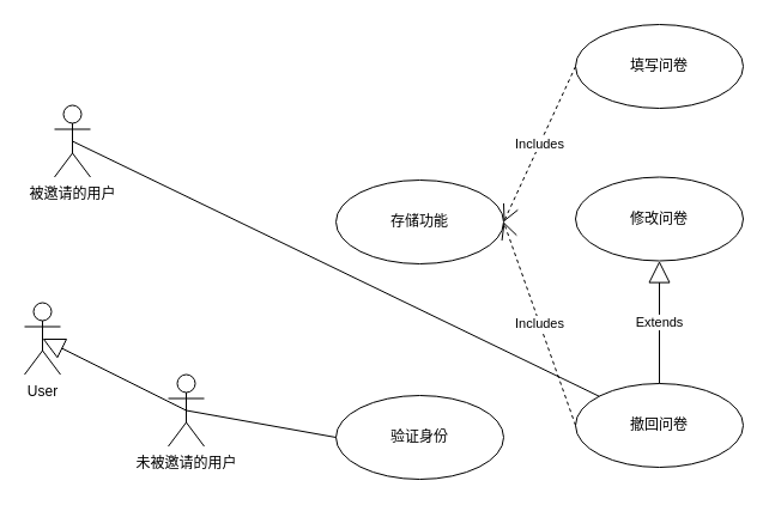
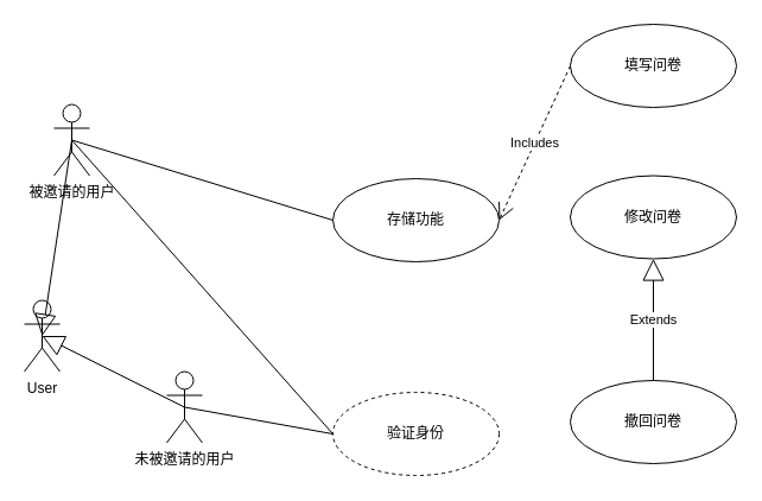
+ <mxCell id="6" value="" style="endArrow=block;endSize=16;endFill=0;html=1;rounded=0;entryX=0.5;entryY=0.5;entryDx=0;entryDy=0;entryPerimeter=0;exitX=0.5;exitY=0.5;exitDx=0;exitDy=0;exitPerimeter=0;" parent="1" source="3" target="2" edge="1"><mxGeometry width="160" relative="1" as="geometry"><mxPoint x="240" y="332.5" as="sourcePoint" /><mxPoint x="400" y="332.5" as="targetPoint" /></mxGeometry></mxCell>
- <mxCell id="13" value="" style="endArrow=none;html=1;rounded=0;exitX=0.5;exitY=0.5;exitDx=0;exitDy=0;exitPerimeter=0;" parent="1" source="3" target="8" edge="1"><mxGeometry width="50" height="50" relative="1" as="geometry"><mxPoint x="270" y="300" as="sourcePoint" /><mxPoint x="320" y="250" as="targetPoint" /></mxGeometry></mxCell>
+ <mxCell id="13" value="" style="endArrow=none;html=1;rounded=0;exitX=0.5;exitY=0.5;exitDx=0;exitDy=0;exitPerimeter=0;entryX=0;entryY=0.5;entryDx=0;entryDy=0;" parent="1" source="3" target="7" edge="1"><mxGeometry width="50" height="50" relative="1" as="geometry"><mxPoint x="270" y="300" as="sourcePoint" /><mxPoint x="320" y="250" as="targetPoint" /></mxGeometry></mxCell>
+ <mxCell id="15" value="" style="endArrow=none;html=1;rounded=0;exitX=0.5;exitY=0.5;exitDx=0;exitDy=0;exitPerimeter=0;entryX=0;entryY=0.5;entryDx=0;entryDy=0;" parent="1" source="3" target="11" edge="1"><mxGeometry width="50" height="50" relative="1" as="geometry"><mxPoint x="165" y="353" as="sourcePoint" /><mxPoint x="290" y="375" as="targetPoint" /></mxGeometry></mxCell>
- <mxCell id="17" value="Includes" style="endArrow=open;endSize=12;dashed=1;html=1;rounded=0;entryX=1;entryY=0.5;entryDx=0;entryDy=0;exitX=0;exitY=0.5;exitDx=0;exitDy=0;" edge="1" parent="1" source="8" target="7"><mxGeometry width="160" relative="1" as="geometry"><mxPoint x="410" y="270" as="sourcePoint" /><mxPoint x="570" y="270" as="targetPoint" /></mxGeometry></mxCell>
- <mxCell id="11" value="验证身份" style="ellipse;whiteSpace=wrap;html=1;" parent="1" vertex="1"><mxGeometry x="280" y="330" width="140" height="70" as="geometry" /></mxCell>
+ <mxCell id="11" value="验证身份" style="ellipse;whiteSpace=wrap;html=1;dashed=1;" parent="1" vertex="1"><mxGeometry x="280" y="330" width="140" height="70" as="geometry" /></mxCell>
